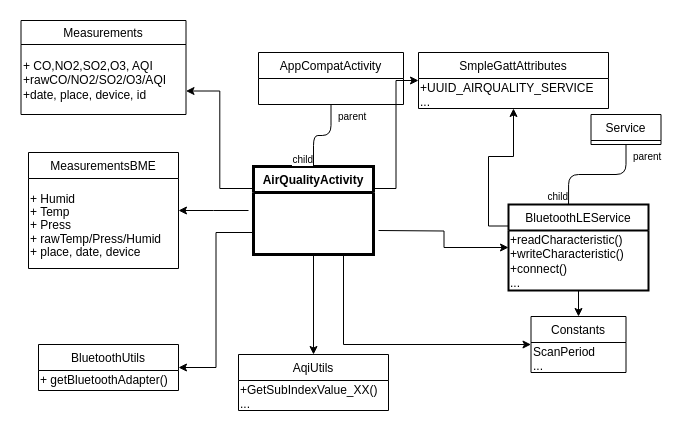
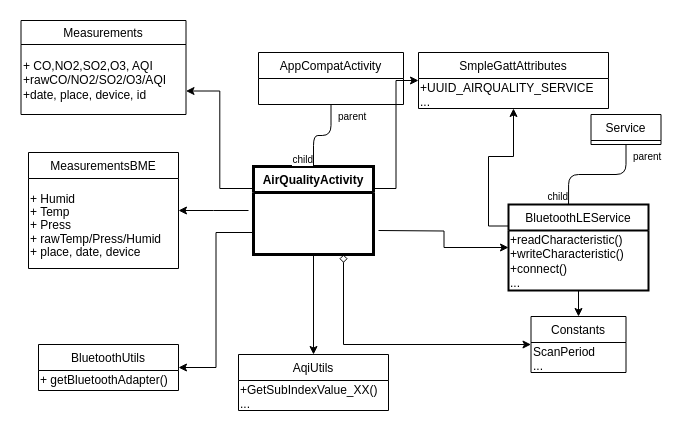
- <mxCell id="26" style="edgeStyle=orthogonalEdgeStyle;rounded=0;orthogonalLoop=1;jettySize=auto;html=1;entryX=0.75;entryY=1;entryDx=0;entryDy=0;startArrow=classic;startFill=1;endArrow=none;endFill=0;" edge="1" parent="1" source="28" target="2"><mxGeometry relative="1" as="geometry" /></mxCell>
+ <mxCell id="26" style="edgeStyle=orthogonalEdgeStyle;rounded=0;orthogonalLoop=1;jettySize=auto;html=1;entryX=0.75;entryY=1;entryDx=0;entryDy=0;startArrow=classic;startFill=1;endArrow=diamond;endFill=0;" edge="1" parent="1" source="28" target="2"><mxGeometry relative="1" as="geometry" /></mxCell>
